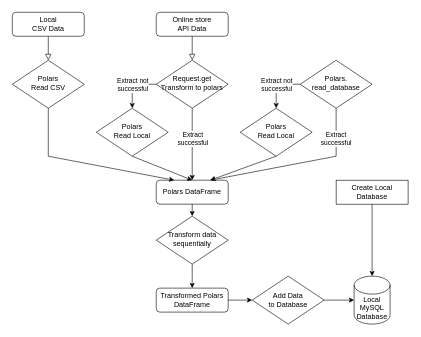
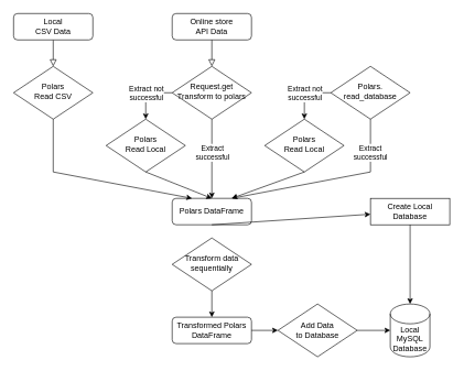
- <mxCell id="24" value="" style="endArrow=classic;html=1;rounded=0;exitX=0.5;exitY=1;exitDx=0;exitDy=0;entryX=0.5;entryY=0;entryDx=0;entryDy=0;" edge="1" parent="1" source="19" target="23"><mxGeometry width="50" height="50" relative="1" as="geometry"><mxPoint x="390" y="500" as="sourcePoint" /><mxPoint x="440" y="450" as="targetPoint" /></mxGeometry></mxCell>
+ <mxCell id="24" value="" style="endArrow=classic;html=1;rounded=0;exitX=0.5;exitY=1;exitDx=0;exitDy=0;" edge="1" parent="1" source="19" target="26"><mxGeometry width="50" height="50" relative="1" as="geometry"><mxPoint x="390" y="500" as="sourcePoint" /><mxPoint x="440" y="450" as="targetPoint" /></mxGeometry></mxCell>
